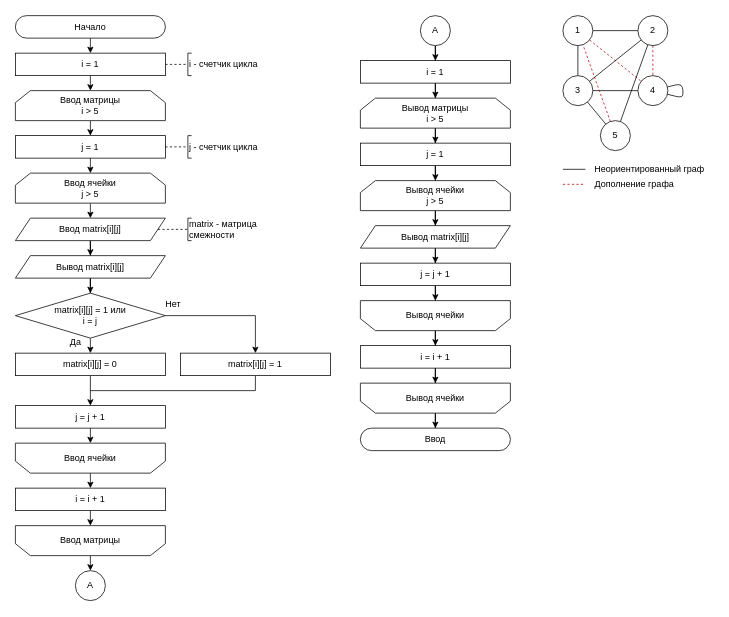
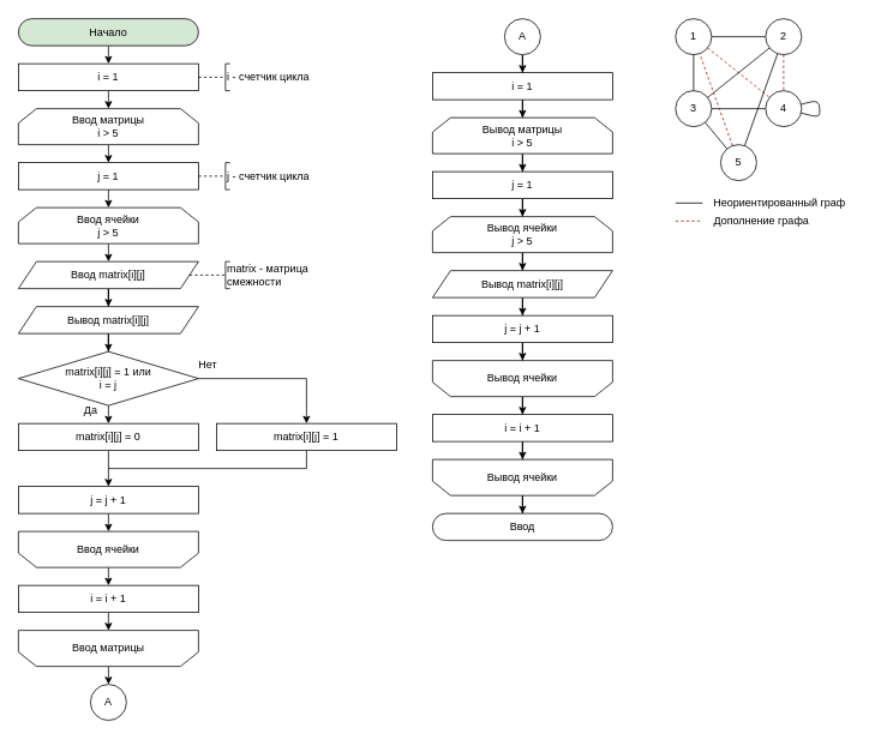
- <mxCell id="22" value="Начало" style="rounded=1;whiteSpace=wrap;html=1;arcSize=50;" vertex="1" parent="1"><mxGeometry x="20" y="20" width="200" height="30" as="geometry" /></mxCell>
+ <mxCell id="22" value="Начало" style="rounded=1;whiteSpace=wrap;html=1;arcSize=50;fillColor=#d5e8d4;" vertex="1" parent="1"><mxGeometry x="20" y="20" width="200" height="30" as="geometry" /></mxCell>
